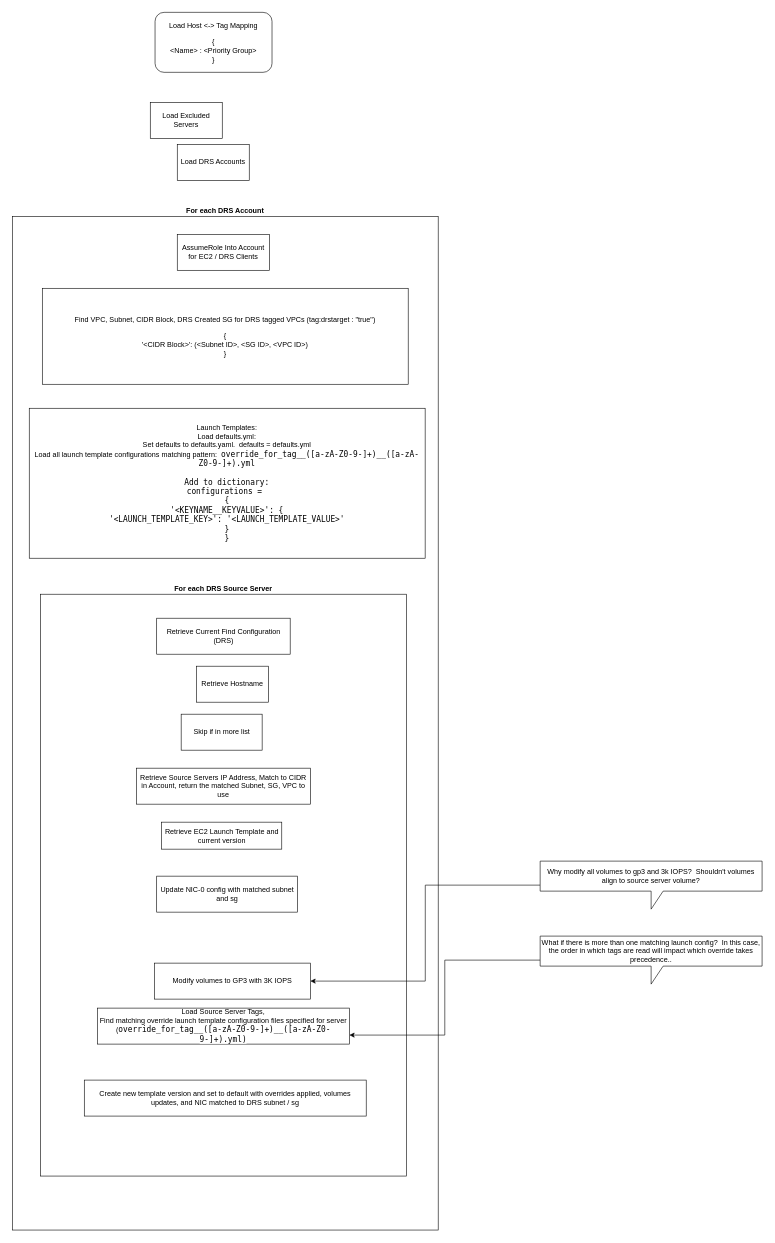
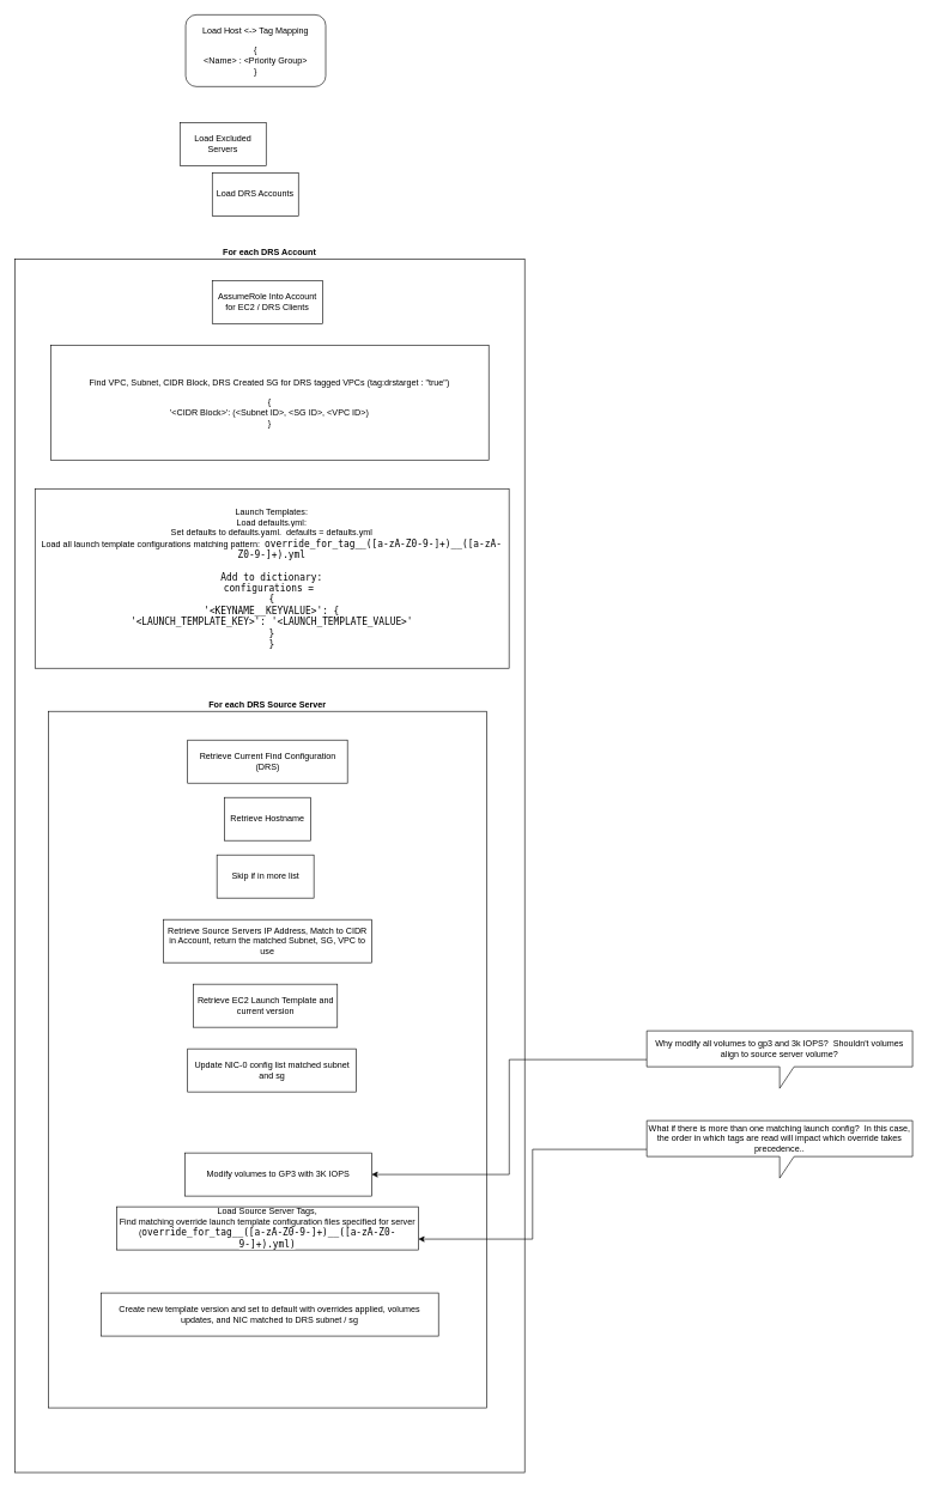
- <mxCell id="10" value="Retrieve Hostname" style="rounded=0;whiteSpace=wrap;html=1;" vertex="1" parent="1"><mxGeometry x="327" y="1110" width="120" height="60" as="geometry" /></mxCell>
+ <mxCell id="10" value="Retrieve Hostname" style="rounded=0;whiteSpace=wrap;html=1;" vertex="1" parent="1"><mxGeometry x="312" y="1110" width="120" height="60" as="geometry" /></mxCell>
- <mxCell id="13" value="Retrieve EC2 Launch Template and current version" style="rounded=0;whiteSpace=wrap;html=1;" vertex="1" parent="1"><mxGeometry x="268.75" y="1370" width="200.5" height="45" as="geometry" /></mxCell>
+ <mxCell id="13" value="Retrieve EC2 Launch Template and current version" style="rounded=0;whiteSpace=wrap;html=1;" vertex="1" parent="1"><mxGeometry x="268.75" y="1370" width="200.5" height="60" as="geometry" /></mxCell>
- <mxCell id="14" value="Update NIC-0 config with matched subnet and sg" style="rounded=0;whiteSpace=wrap;html=1;" vertex="1" parent="1"><mxGeometry x="260.75" y="1460" width="235" height="60" as="geometry" /></mxCell>
+ <mxCell id="14" value="Update NIC-0 config list matched subnet and sg" style="rounded=0;whiteSpace=wrap;html=1;" vertex="1" parent="1"><mxGeometry x="260.75" y="1460" width="235" height="60" as="geometry" /></mxCell>
